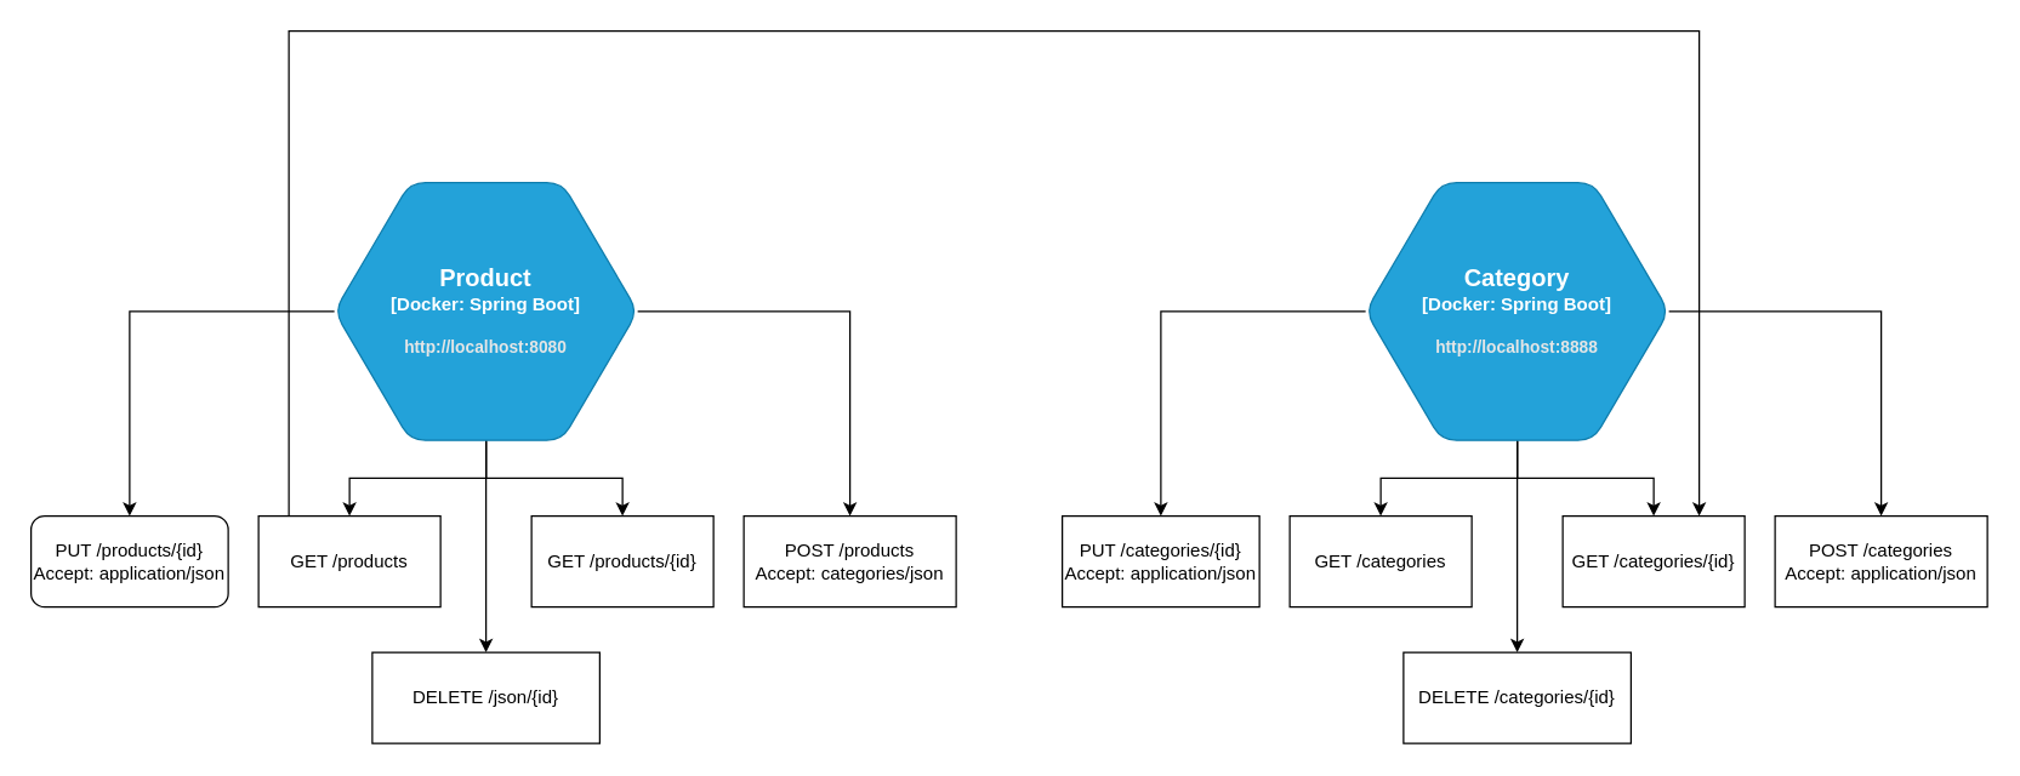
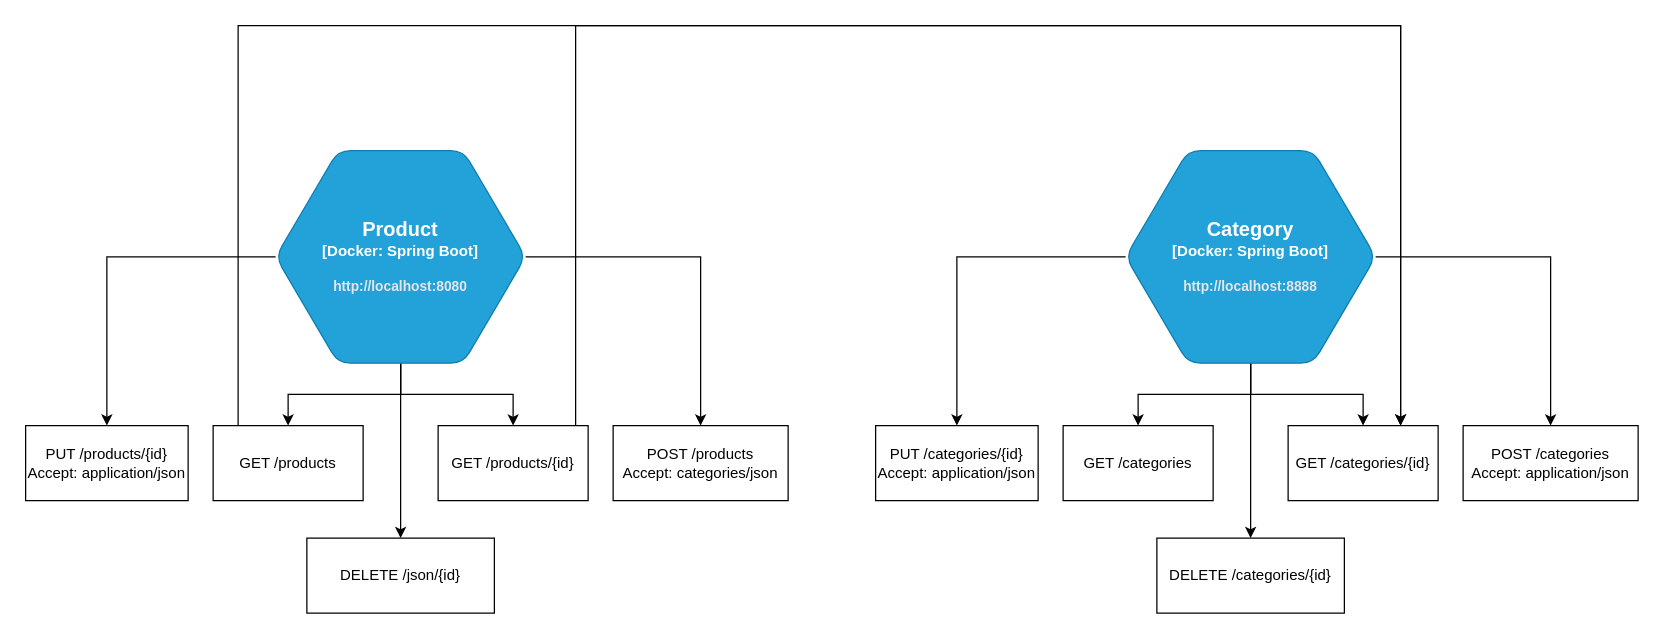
+ <mxCell id="10" style="edgeStyle=orthogonalEdgeStyle;rounded=0;orthogonalLoop=1;jettySize=auto;html=1;entryX=0.75;entryY=0;entryDx=0;entryDy=0;" edge="1" parent="1" source="11" target="22"><mxGeometry relative="1" as="geometry"><Array as="points"><mxPoint x="460" y="20" /><mxPoint x="1120" y="20" /></Array></mxGeometry></mxCell>
- <mxCell id="13" value="PUT /products/{id}&lt;br&gt;Accept: application/json" style="whiteSpace=wrap;html=1;rounded=1;" vertex="1" parent="1"><mxGeometry x="20" y="340" width="130" height="60" as="geometry" /></mxCell>
+ <mxCell id="13" value="PUT /products/{id}&lt;br&gt;Accept: application/json" style="rounded=0;whiteSpace=wrap;html=1;" vertex="1" parent="1"><mxGeometry x="20" y="340" width="130" height="60" as="geometry" /></mxCell>
